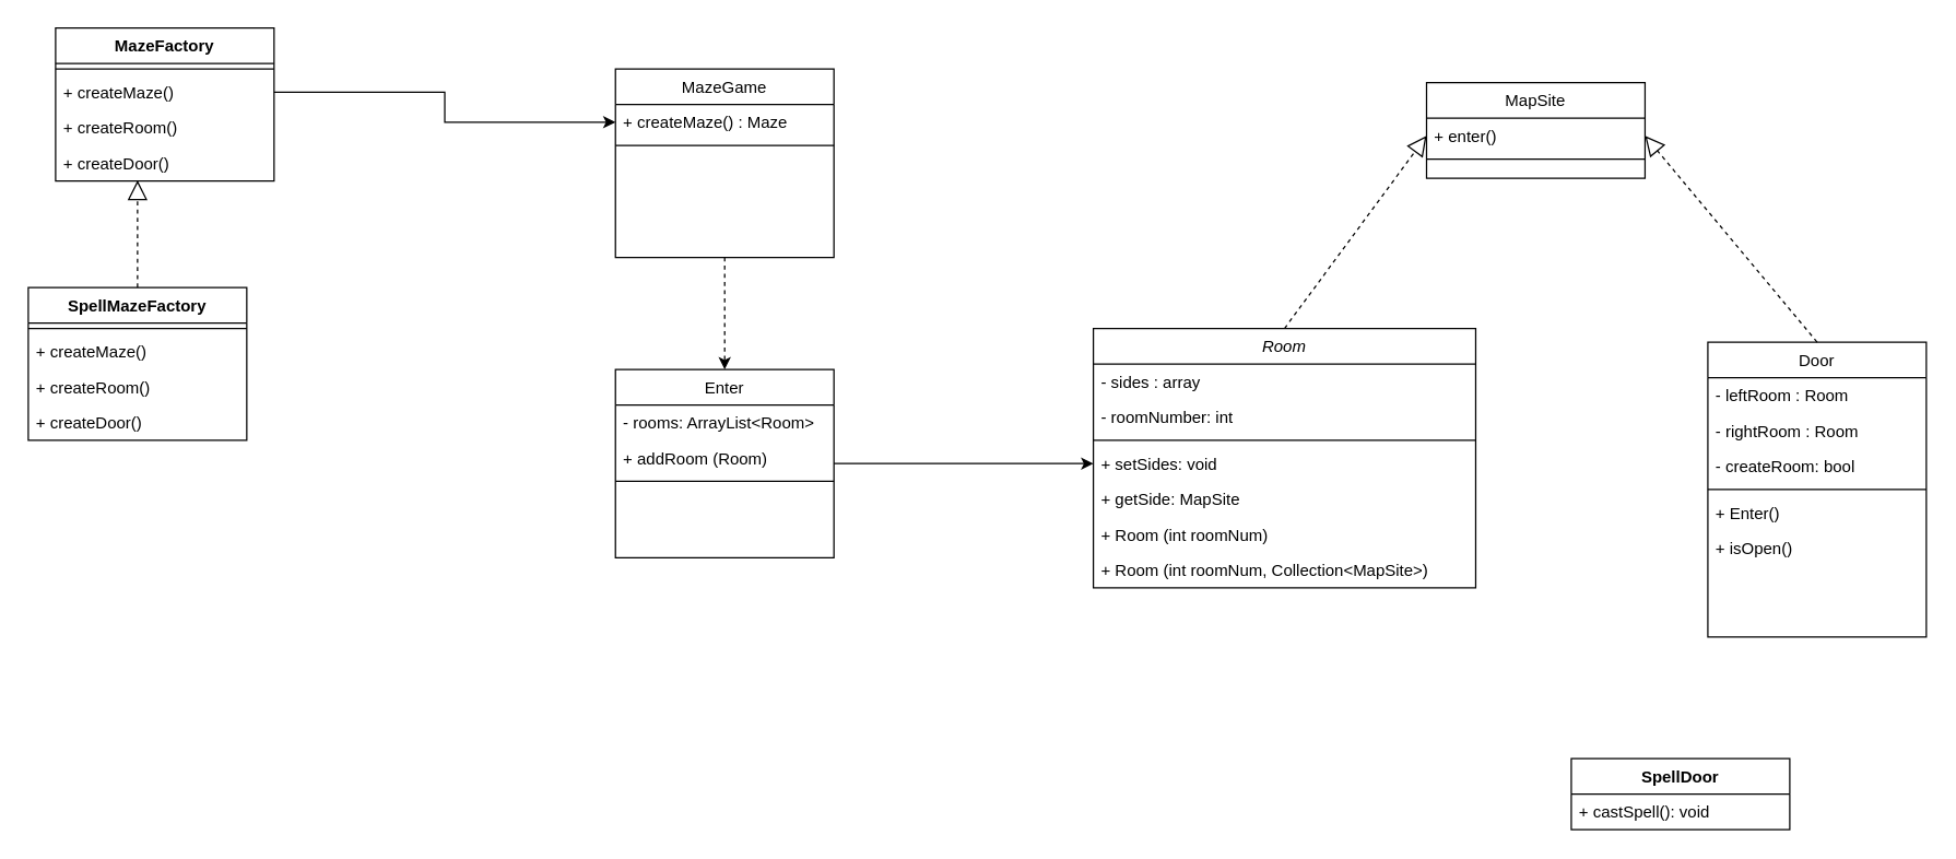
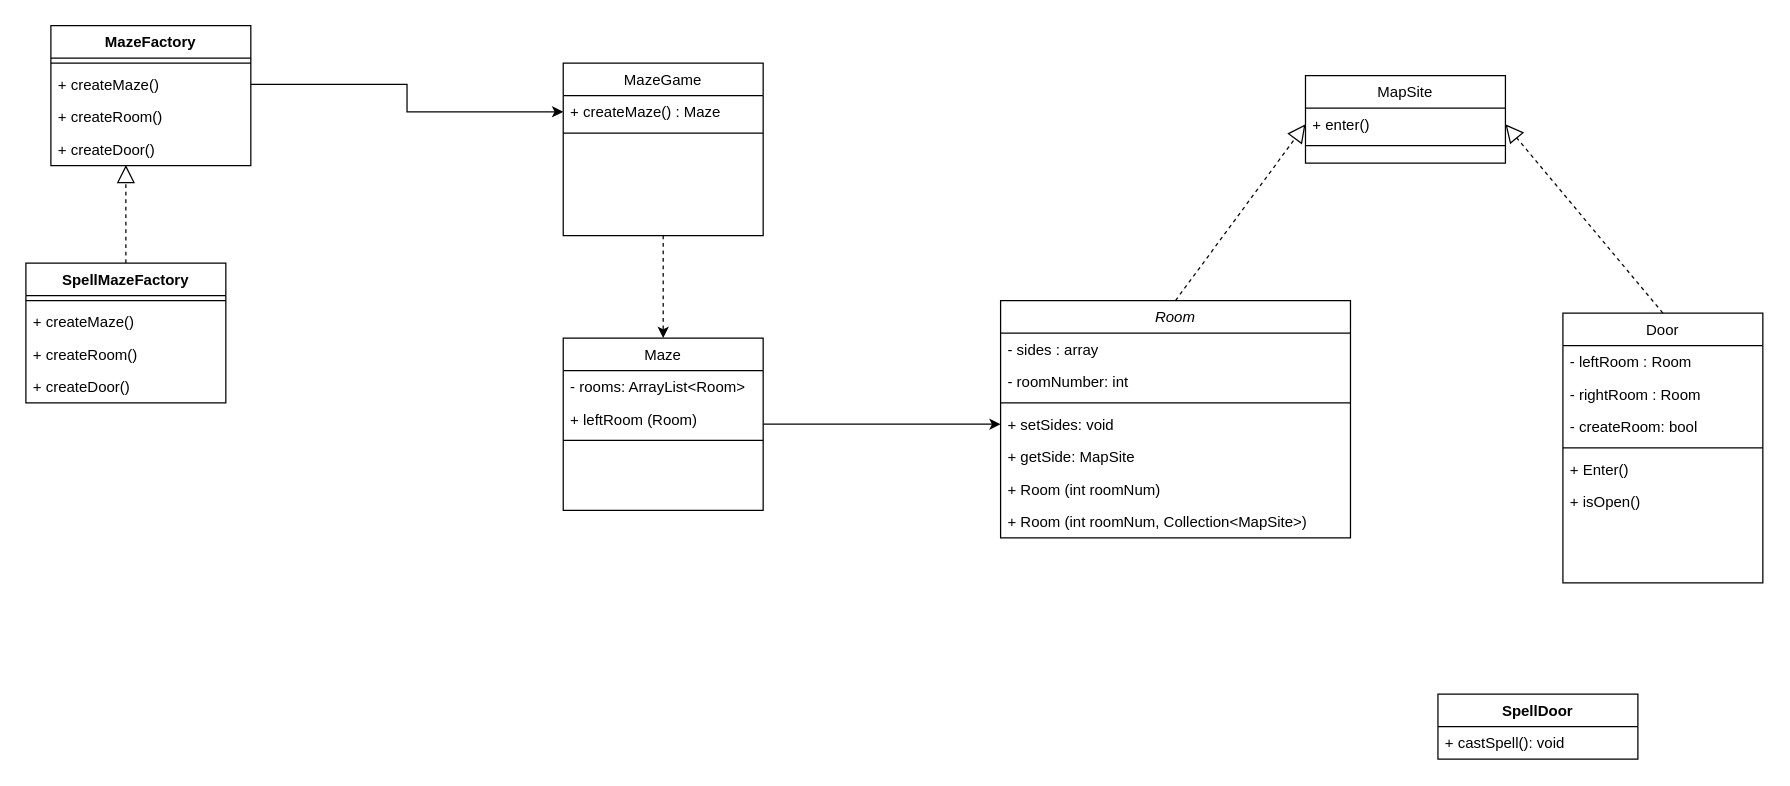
- <mxCell id="23" value="Enter" style="swimlane;fontStyle=0;align=center;verticalAlign=top;childLayout=stackLayout;horizontal=1;startSize=26;horizontalStack=0;resizeParent=1;resizeLast=0;collapsible=1;marginBottom=0;rounded=0;shadow=0;strokeWidth=1;" vertex="1" parent="1"><mxGeometry x="450" y="270" width="160" height="138" as="geometry"><mxRectangle x="130" y="380" width="160" height="26" as="alternateBounds" /></mxGeometry></mxCell>
+ <mxCell id="23" value="Maze" style="swimlane;fontStyle=0;align=center;verticalAlign=top;childLayout=stackLayout;horizontal=1;startSize=26;horizontalStack=0;resizeParent=1;resizeLast=0;collapsible=1;marginBottom=0;rounded=0;shadow=0;strokeWidth=1;" vertex="1" parent="1"><mxGeometry x="450" y="270" width="160" height="138" as="geometry"><mxRectangle x="130" y="380" width="160" height="26" as="alternateBounds" /></mxGeometry></mxCell>
- <mxCell id="25" value="+ addRoom (Room)" style="text;align=left;verticalAlign=top;spacingLeft=4;spacingRight=4;overflow=hidden;rotatable=0;points=[[0,0.5],[1,0.5]];portConstraint=eastwest;rounded=0;shadow=0;html=0;" vertex="1" parent="23"><mxGeometry y="52" width="160" height="26" as="geometry" /></mxCell>
+ <mxCell id="25" value="+ leftRoom (Room)" style="text;align=left;verticalAlign=top;spacingLeft=4;spacingRight=4;overflow=hidden;rotatable=0;points=[[0,0.5],[1,0.5]];portConstraint=eastwest;rounded=0;shadow=0;html=0;" vertex="1" parent="23"><mxGeometry y="52" width="160" height="26" as="geometry" /></mxCell>
